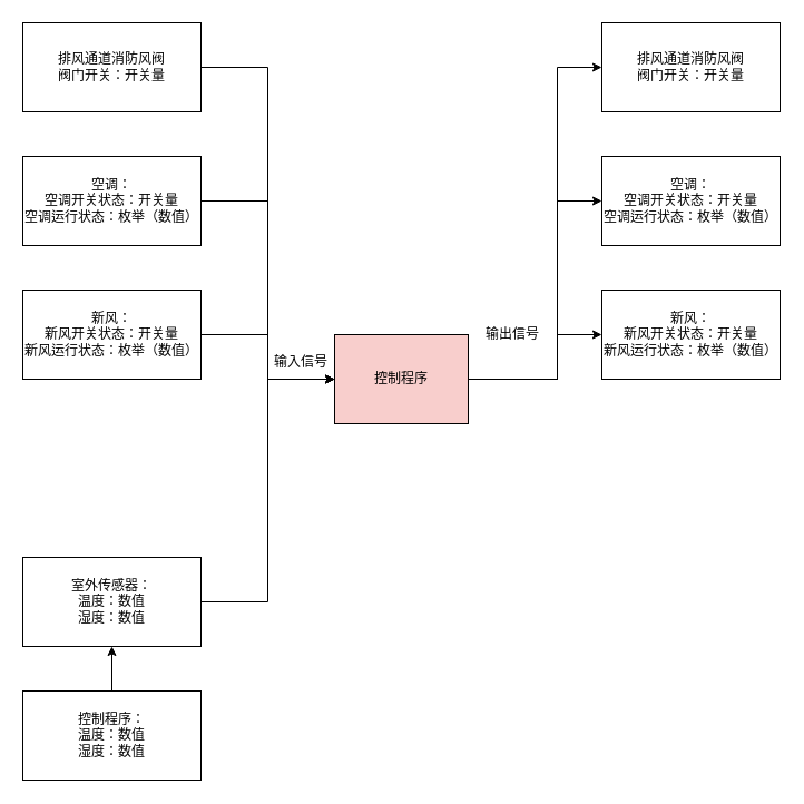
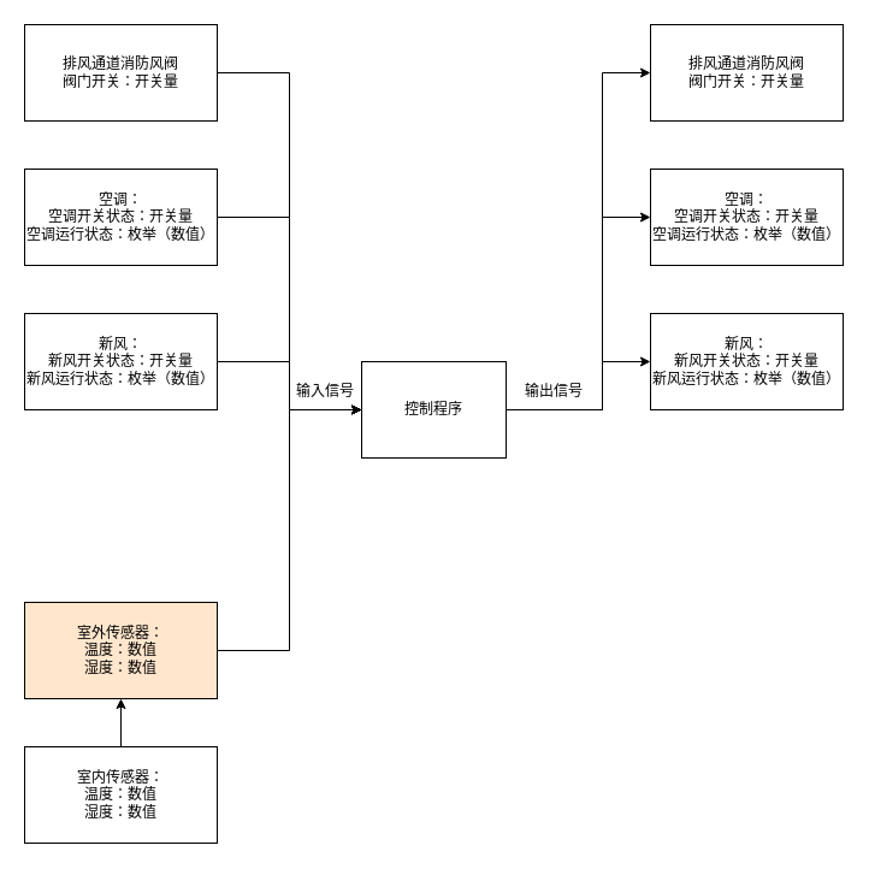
- <mxCell id="11" value="输出信号" style="text;html=1;strokeColor=none;fillColor=none;align=center;verticalAlign=middle;whiteSpace=wrap;rounded=0;" vertex="1" parent="1"><mxGeometry x="430" y="285" width="60" height="30" as="geometry" /></mxCell>
+ <mxCell id="11" value="输出信号" style="text;html=1;strokeColor=none;fillColor=none;align=center;verticalAlign=middle;whiteSpace=wrap;rounded=0;" vertex="1" parent="1"><mxGeometry x="430" y="310" width="60" height="30" as="geometry" /></mxCell>
- <mxCell id="20" value="控制程序" style="rounded=0;whiteSpace=wrap;html=1;fillColor=#f8cecc;" vertex="1" parent="1"><mxGeometry x="300" y="300" width="120" height="80" as="geometry" /></mxCell>
+ <mxCell id="20" value="控制程序" style="rounded=0;whiteSpace=wrap;html=1;" vertex="1" parent="1"><mxGeometry x="300" y="300" width="120" height="80" as="geometry" /></mxCell>
- <mxCell id="4" value="室外传感器：&lt;br&gt;温度：数值&lt;br&gt;湿度：数值" style="rounded=0;whiteSpace=wrap;html=1;" vertex="1" parent="1"><mxGeometry x="20" y="500" width="160" height="80" as="geometry" /></mxCell>
+ <mxCell id="4" value="室外传感器：&lt;br&gt;温度：数值&lt;br&gt;湿度：数值" style="rounded=0;whiteSpace=wrap;html=1;fillColor=#ffe6cc;" vertex="1" parent="1"><mxGeometry x="20" y="500" width="160" height="80" as="geometry" /></mxCell>
- <mxCell id="10" value="控制程序：&lt;br&gt;温度：数值&lt;br&gt;湿度：数值" style="rounded=0;whiteSpace=wrap;html=1;" vertex="1" parent="1"><mxGeometry x="20" y="620" width="160" height="80" as="geometry" /></mxCell>
+ <mxCell id="10" value="室内传感器：&lt;br&gt;温度：数值&lt;br&gt;湿度：数值" style="rounded=0;whiteSpace=wrap;html=1;" vertex="1" parent="1"><mxGeometry x="20" y="620" width="160" height="80" as="geometry" /></mxCell>
